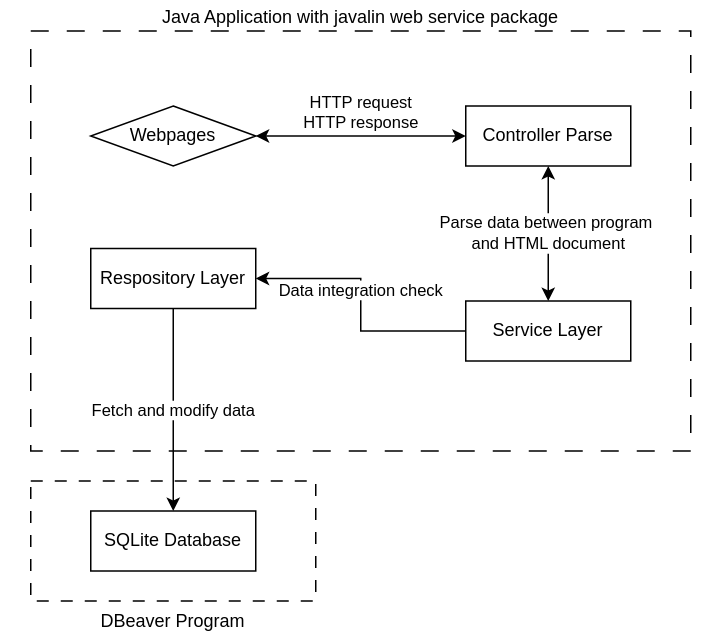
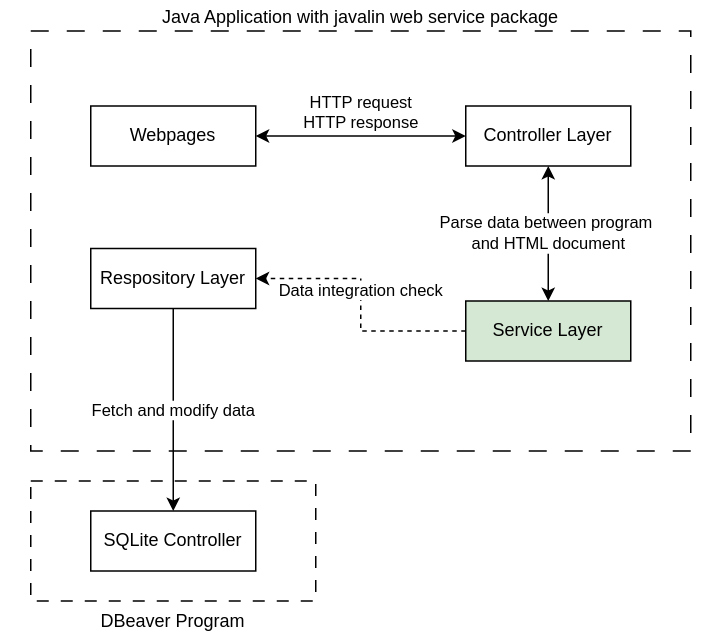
- <mxCell id="11" value="Webpages" style="rhombus;whiteSpace=wrap;html=1;" vertex="1" parent="1"><mxGeometry x="60" y="70" width="110" height="40" as="geometry" /></mxCell>
+ <mxCell id="11" value="Webpages" style="rounded=0;whiteSpace=wrap;html=1;" vertex="1" parent="1"><mxGeometry x="60" y="70" width="110" height="40" as="geometry" /></mxCell>
- <mxCell id="5" value="Controller Parse" style="rounded=0;whiteSpace=wrap;html=1;" vertex="1" parent="1"><mxGeometry x="310" y="70" width="110" height="40" as="geometry" /></mxCell>
+ <mxCell id="5" value="Controller Layer" style="rounded=0;whiteSpace=wrap;html=1;" vertex="1" parent="1"><mxGeometry x="310" y="70" width="110" height="40" as="geometry" /></mxCell>
- <mxCell id="6" value="&lt;span style=&quot;color: rgb(0, 0, 0); font-family: Helvetica; font-size: 11px; font-style: normal; font-variant-ligatures: normal; font-variant-caps: normal; font-weight: 400; letter-spacing: normal; orphans: 2; text-align: center; text-indent: 0px; text-transform: none; widows: 2; word-spacing: 0px; -webkit-text-stroke-width: 0px; white-space: nowrap; background-color: rgb(255, 255, 255); text-decoration-thickness: initial; text-decoration-style: initial; text-decoration-color: initial; display: inline !important; float: none;&quot;&gt;Data integration check&lt;/span&gt;" style="edgeStyle=orthogonalEdgeStyle;rounded=0;orthogonalLoop=1;jettySize=auto;html=1;entryX=1;entryY=0.5;entryDx=0;entryDy=0;labelPosition=center;verticalLabelPosition=top;align=center;verticalAlign=bottom;" edge="1" parent="1" source="7" target="9"><mxGeometry relative="1" as="geometry" /></mxCell>
+ <mxCell id="6" value="&lt;span style=&quot;color: rgb(0, 0, 0); font-family: Helvetica; font-size: 11px; font-style: normal; font-variant-ligatures: normal; font-variant-caps: normal; font-weight: 400; letter-spacing: normal; orphans: 2; text-align: center; text-indent: 0px; text-transform: none; widows: 2; word-spacing: 0px; -webkit-text-stroke-width: 0px; white-space: nowrap; background-color: rgb(255, 255, 255); text-decoration-thickness: initial; text-decoration-style: initial; text-decoration-color: initial; display: inline !important; float: none;&quot;&gt;Data integration check&lt;/span&gt;" style="edgeStyle=orthogonalEdgeStyle;rounded=0;orthogonalLoop=1;jettySize=auto;html=1;entryX=1;entryY=0.5;entryDx=0;entryDy=0;labelPosition=center;verticalLabelPosition=top;align=center;verticalAlign=bottom;dashed=1;" edge="1" parent="1" source="7" target="9"><mxGeometry relative="1" as="geometry" /></mxCell>
- <mxCell id="7" value="Service Layer" style="rounded=0;whiteSpace=wrap;html=1;" vertex="1" parent="1"><mxGeometry x="310" y="200" width="110" height="40" as="geometry" /></mxCell>
+ <mxCell id="7" value="Service Layer" style="rounded=0;whiteSpace=wrap;html=1;fillColor=#d5e8d4;" vertex="1" parent="1"><mxGeometry x="310" y="200" width="110" height="40" as="geometry" /></mxCell>
- <mxCell id="10" value="SQLite Database" style="rounded=0;whiteSpace=wrap;html=1;" vertex="1" parent="1"><mxGeometry x="60" y="340" width="110" height="40" as="geometry" /></mxCell>
+ <mxCell id="10" value="SQLite Controller" style="rounded=0;whiteSpace=wrap;html=1;" vertex="1" parent="1"><mxGeometry x="60" y="340" width="110" height="40" as="geometry" /></mxCell>
